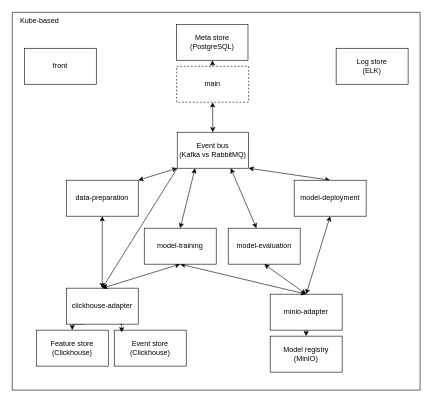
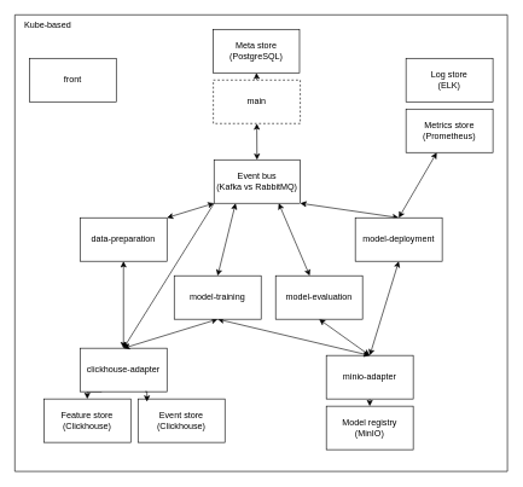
+ <mxCell id="33" value="Metrics store&lt;br&gt;&lt;div&gt;(Prometheus)&lt;/div&gt;" style="rounded=0;whiteSpace=wrap;html=1;" vertex="1" parent="32"><mxGeometry x="540" y="130" width="120" height="60" as="geometry" /></mxCell>
+ <mxCell id="29" value="" style="rounded=0;orthogonalLoop=1;jettySize=auto;html=1;startArrow=classic;startFill=1;exitX=0.5;exitY=0;exitDx=0;exitDy=0;" edge="1" parent="1" source="30" target="33"><mxGeometry relative="1" as="geometry" /></mxCell>
